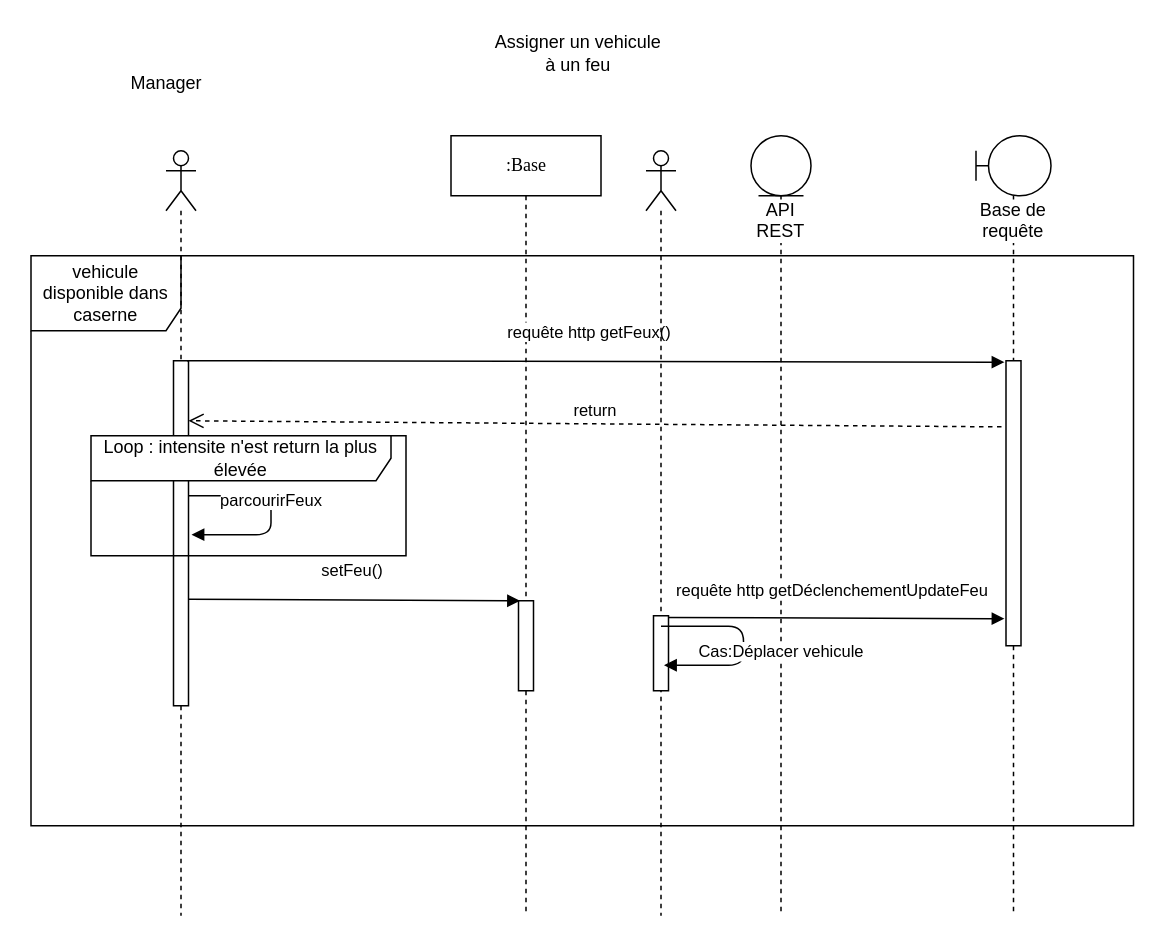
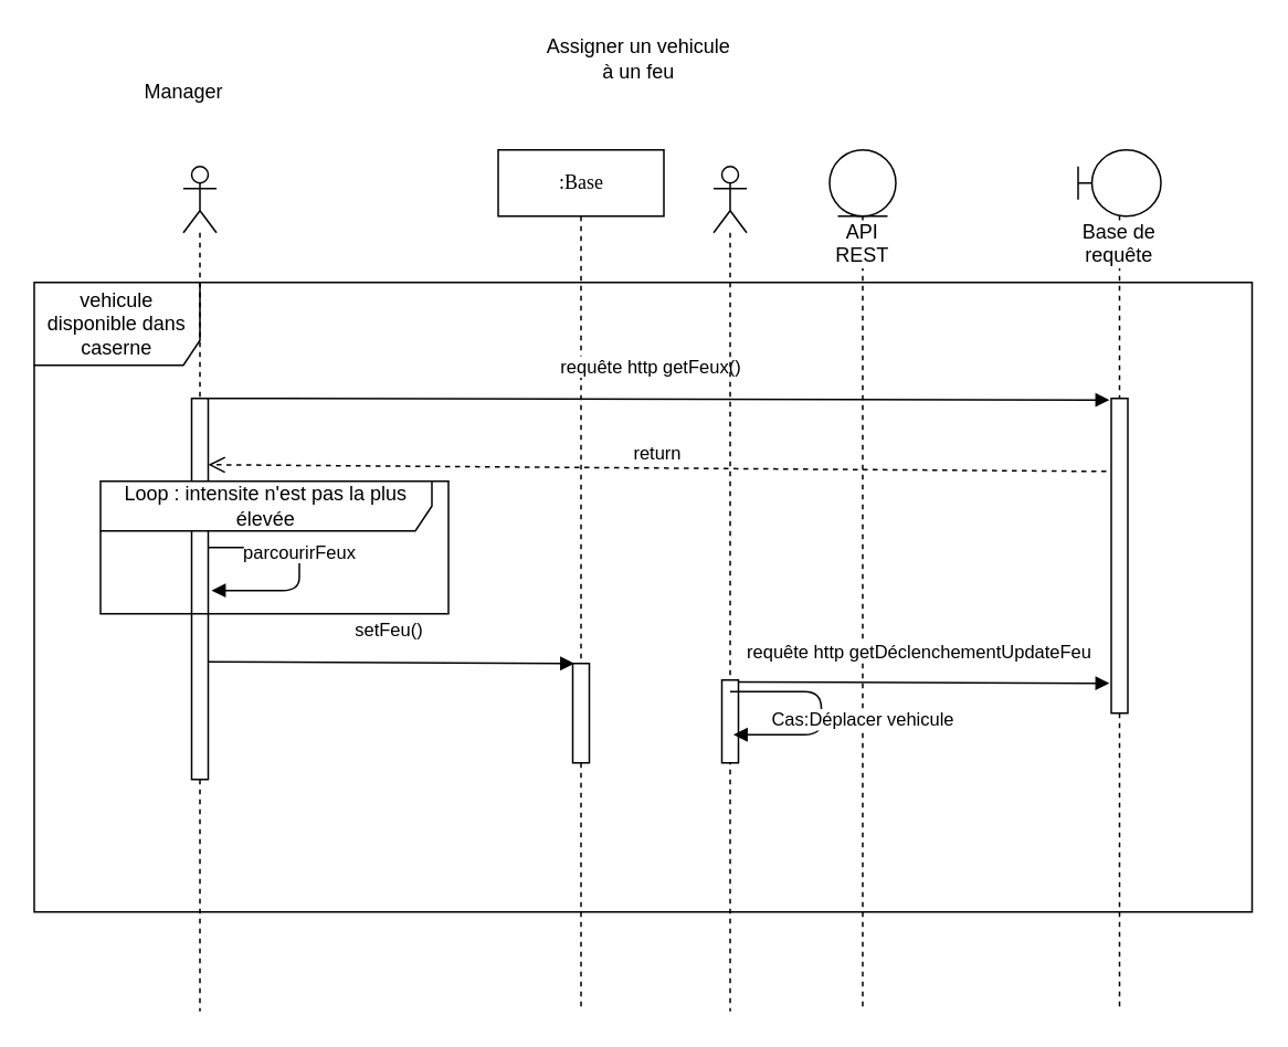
- <mxCell id="20" value="Loop : intensite n'est return la plus élevée" style="shape=umlFrame;whiteSpace=wrap;html=1;shadow=0;width=200;height=30;" vertex="1" parent="1"><mxGeometry x="60" y="290" width="210" height="80" as="geometry" /></mxCell>
+ <mxCell id="20" value="Loop : intensite n'est pas la plus élevée" style="shape=umlFrame;whiteSpace=wrap;html=1;shadow=0;width=200;height=30;" vertex="1" parent="1"><mxGeometry x="60" y="290" width="210" height="80" as="geometry" /></mxCell>
